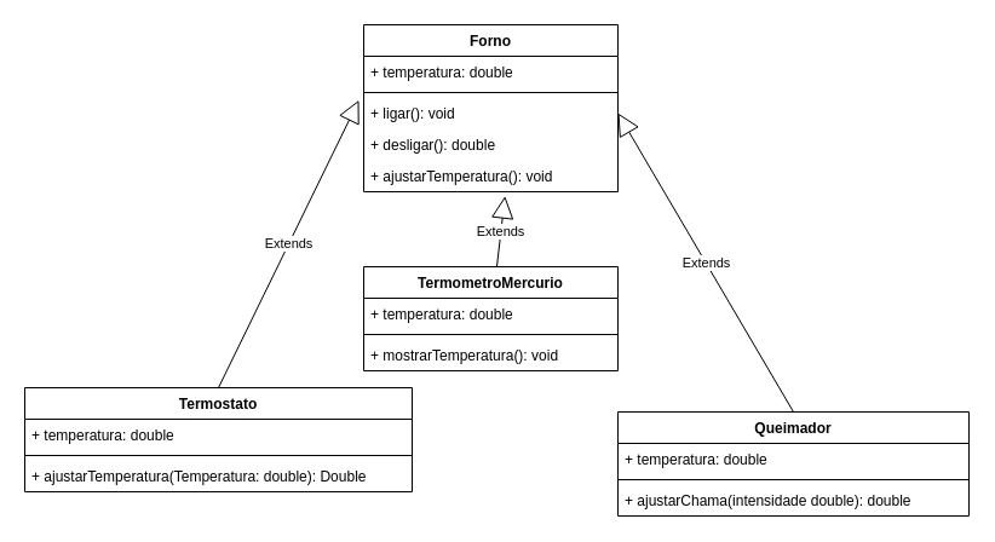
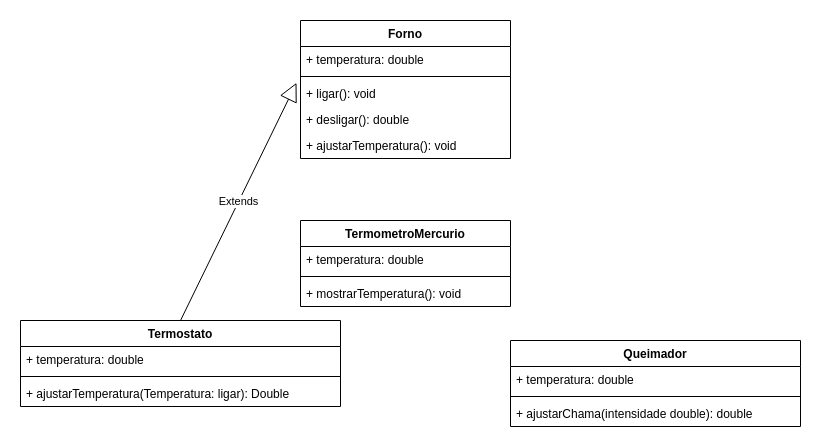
- <mxCell id="8" value="Extends" style="endArrow=block;endSize=16;endFill=0;html=1;rounded=0;entryX=0.556;entryY=1.141;entryDx=0;entryDy=0;entryPerimeter=0;" edge="1" parent="1" source="15" target="7"><mxGeometry width="160" relative="1" as="geometry"><mxPoint x="410" y="250" as="sourcePoint" /><mxPoint x="500" y="210" as="targetPoint" /></mxGeometry></mxCell>
- <mxCell id="9" value="Extends" style="endArrow=block;endSize=16;endFill=0;html=1;rounded=0;entryX=1;entryY=0.5;entryDx=0;entryDy=0;exitX=0.5;exitY=0;exitDx=0;exitDy=0;" edge="1" parent="1" source="19" target="5"><mxGeometry width="160" relative="1" as="geometry"><mxPoint x="642.72" y="211.04" as="sourcePoint" /><mxPoint x="500" y="210" as="targetPoint" /></mxGeometry></mxCell>
- <mxCell id="14" value="+ ajustarTemperatura(Temperatura: double): Double" style="text;strokeColor=none;fillColor=none;align=left;verticalAlign=top;spacingLeft=4;spacingRight=4;overflow=hidden;rotatable=0;points=[[0,0.5],[1,0.5]];portConstraint=eastwest;whiteSpace=wrap;html=1;" vertex="1" parent="11"><mxGeometry y="60" width="320" height="26" as="geometry" /></mxCell>
+ <mxCell id="14" value="+ ajustarTemperatura(Temperatura: ligar): Double" style="text;strokeColor=none;fillColor=none;align=left;verticalAlign=top;spacingLeft=4;spacingRight=4;overflow=hidden;rotatable=0;points=[[0,0.5],[1,0.5]];portConstraint=eastwest;whiteSpace=wrap;html=1;" vertex="1" parent="11"><mxGeometry y="60" width="320" height="26" as="geometry" /></mxCell>
